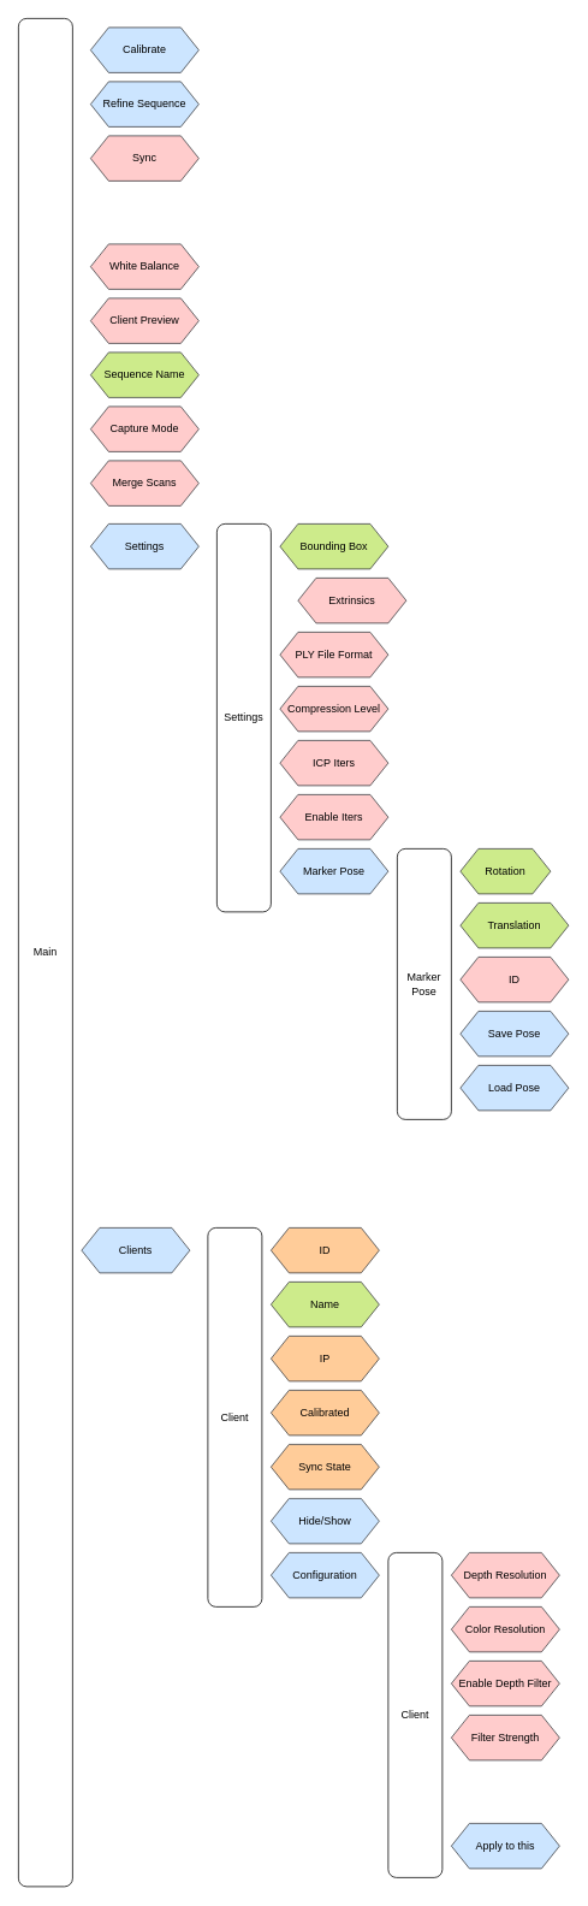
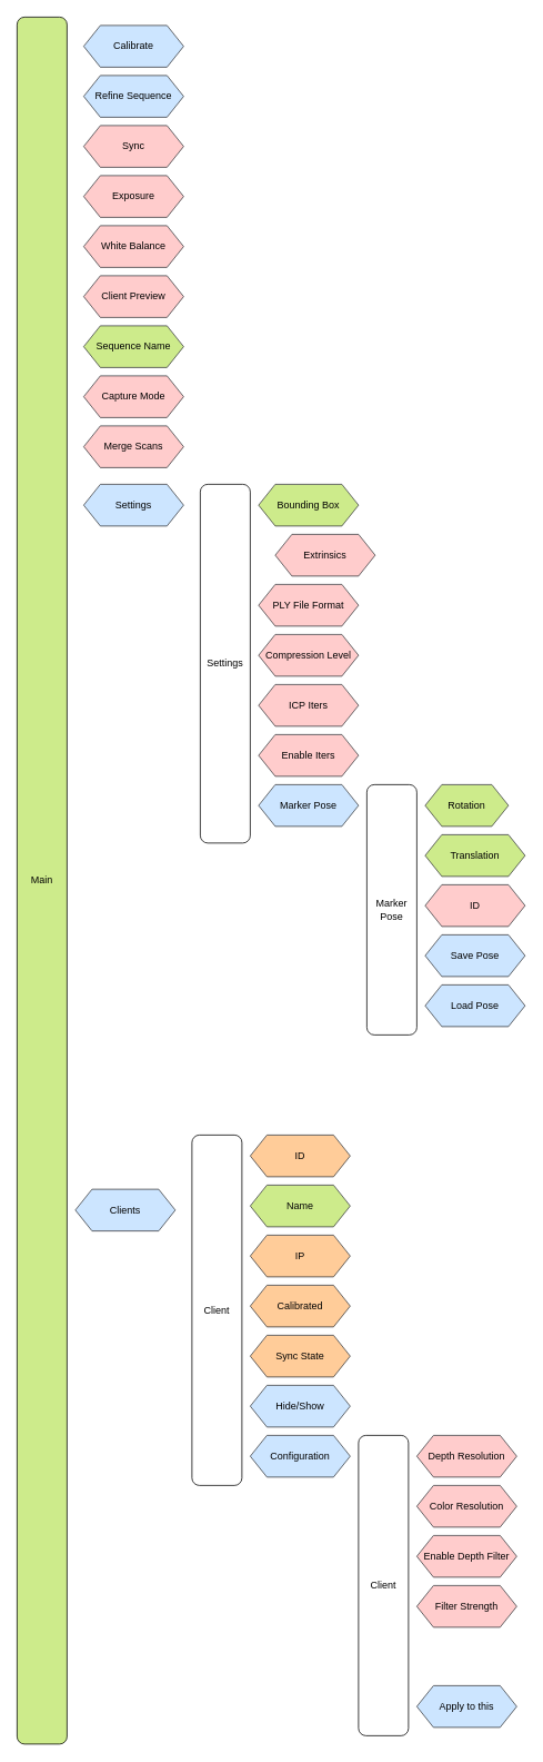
+ <mxCell id="8" value="Exposure" style="shape=hexagon;perimeter=hexagonPerimeter2;whiteSpace=wrap;html=1;fixedSize=1;fillColor=#ffcccc;strokeColor=#36393d;" vertex="1" parent="1"><mxGeometry x="100" y="210" width="120" height="50" as="geometry" /></mxCell>
- <mxCell id="2" value="Main" style="rounded=1;whiteSpace=wrap;html=1;" vertex="1" parent="1"><mxGeometry x="20" y="20" width="60" height="2070" as="geometry" /></mxCell>
+ <mxCell id="2" value="Main" style="rounded=1;whiteSpace=wrap;html=1;fillColor=#cdeb8b;" vertex="1" parent="1"><mxGeometry x="20" y="20" width="60" height="2070" as="geometry" /></mxCell>
- <mxCell id="28" value="Clients" style="shape=hexagon;perimeter=hexagonPerimeter2;whiteSpace=wrap;html=1;fixedSize=1;fillColor=#cce5ff;strokeColor=#36393d;" vertex="1" parent="1"><mxGeometry x="90" y="1360" width="120" height="50" as="geometry" /></mxCell>
+ <mxCell id="28" value="Clients" style="shape=hexagon;perimeter=hexagonPerimeter2;whiteSpace=wrap;html=1;fixedSize=1;fillColor=#cce5ff;strokeColor=#36393d;" vertex="1" parent="1"><mxGeometry x="90" y="1425" width="120" height="50" as="geometry" /></mxCell>
